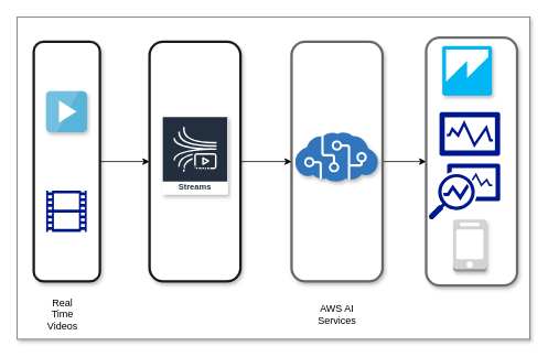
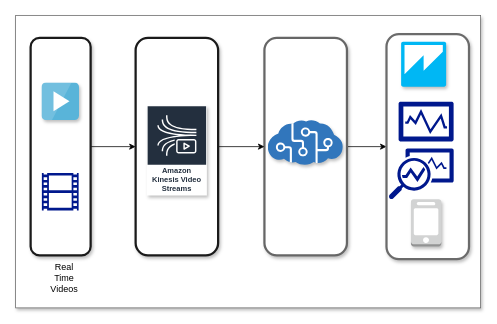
- <mxCell id="14" value="Amazon Kinesis Video Streams" style="outlineConnect=0;fontColor=#232F3E;gradientColor=none;strokeColor=#ffffff;fillColor=#232F3E;dashed=0;verticalLabelPosition=middle;verticalAlign=bottom;align=center;html=1;whiteSpace=wrap;fontSize=10;fontStyle=1;spacing=3;shape=mxgraph.aws4.productIcon;prIcon=mxgraph.aws4.kinesis_video_streams;shadow=1;" parent="1" vertex="1"><mxGeometry x="195" y="140" width="80" height="95" as="geometry" /></mxCell>
+ <mxCell id="14" value="Amazon Kinesis Video Streams" style="outlineConnect=0;fontColor=#232F3E;gradientColor=none;strokeColor=#ffffff;fillColor=#232F3E;dashed=0;verticalLabelPosition=middle;verticalAlign=bottom;align=center;html=1;whiteSpace=wrap;fontSize=10;fontStyle=1;spacing=3;shape=mxgraph.aws4.productIcon;prIcon=mxgraph.aws4.kinesis_video_streams;shadow=1;" parent="1" vertex="1"><mxGeometry x="195" y="140" width="80" height="120" as="geometry" /></mxCell>
- <mxCell id="17" value="Real Time Videos" style="text;html=1;strokeColor=none;fillColor=none;align=center;verticalAlign=middle;whiteSpace=wrap;rounded=0;shadow=1;" parent="1" vertex="1"><mxGeometry x="55" y="370" width="40" height="20" as="geometry" /></mxCell>
+ <mxCell id="17" value="Real Time Videos" style="text;html=1;strokeColor=none;fillColor=none;align=center;verticalAlign=middle;whiteSpace=wrap;rounded=0;shadow=1;" parent="1" vertex="1"><mxGeometry x="65" y="360" width="40" height="20" as="geometry" /></mxCell>
- <mxCell id="15" value="AWS AI Services" style="text;html=1;strokeColor=none;fillColor=none;align=center;verticalAlign=middle;whiteSpace=wrap;rounded=0;shadow=1;" parent="1" vertex="1"><mxGeometry x="386.75" y="370" width="40" height="20" as="geometry" /></mxCell>
